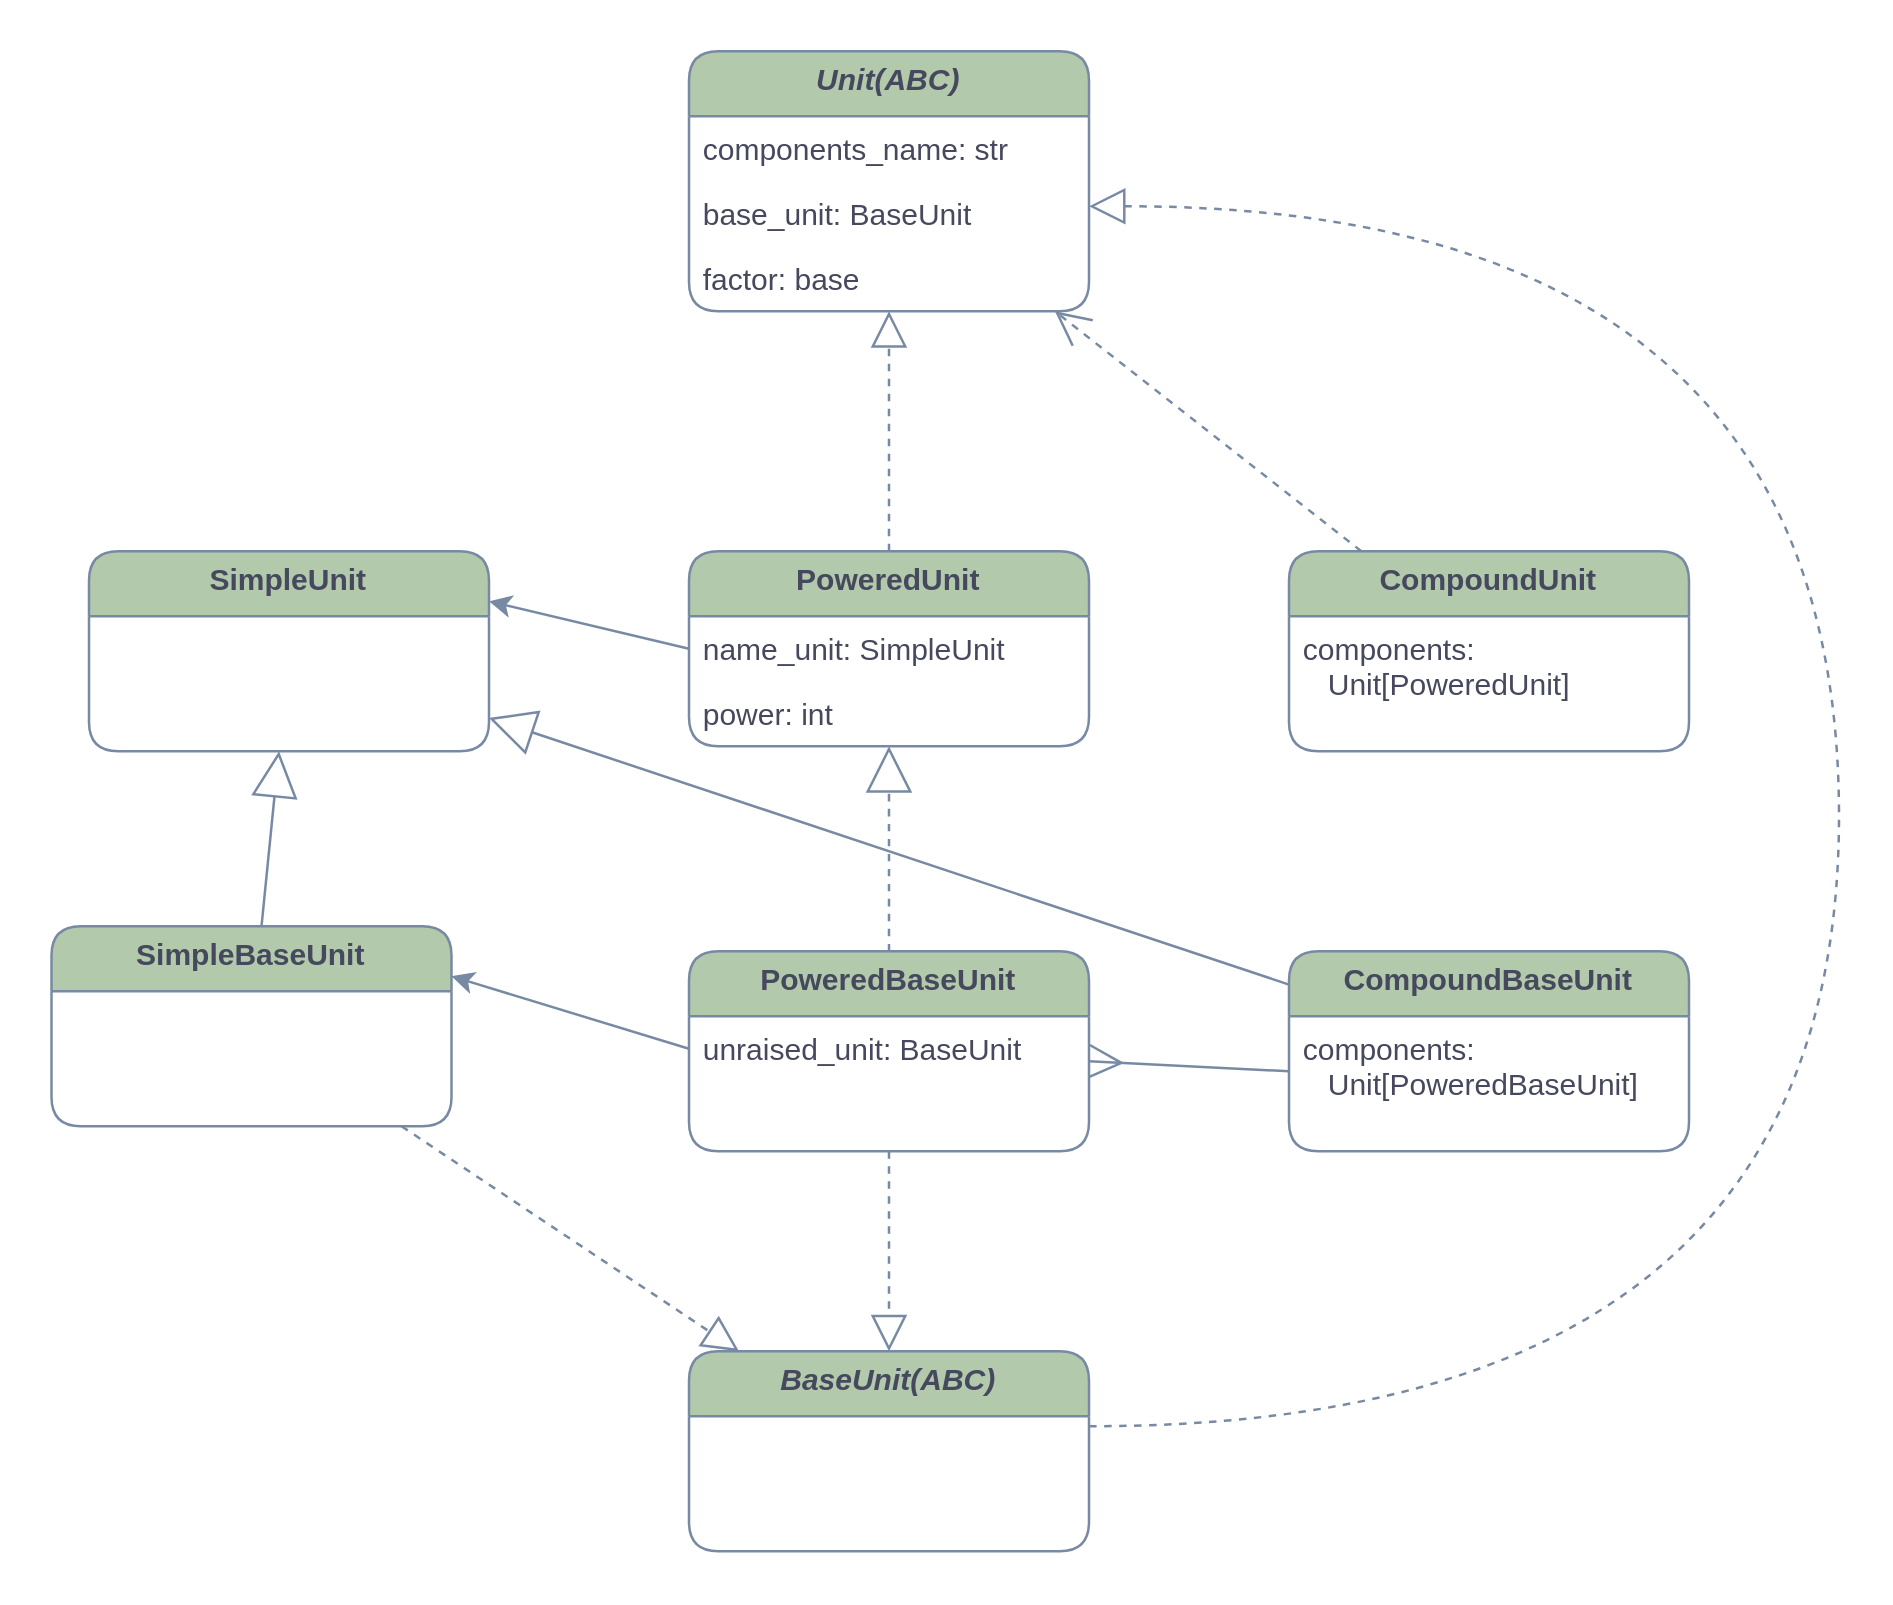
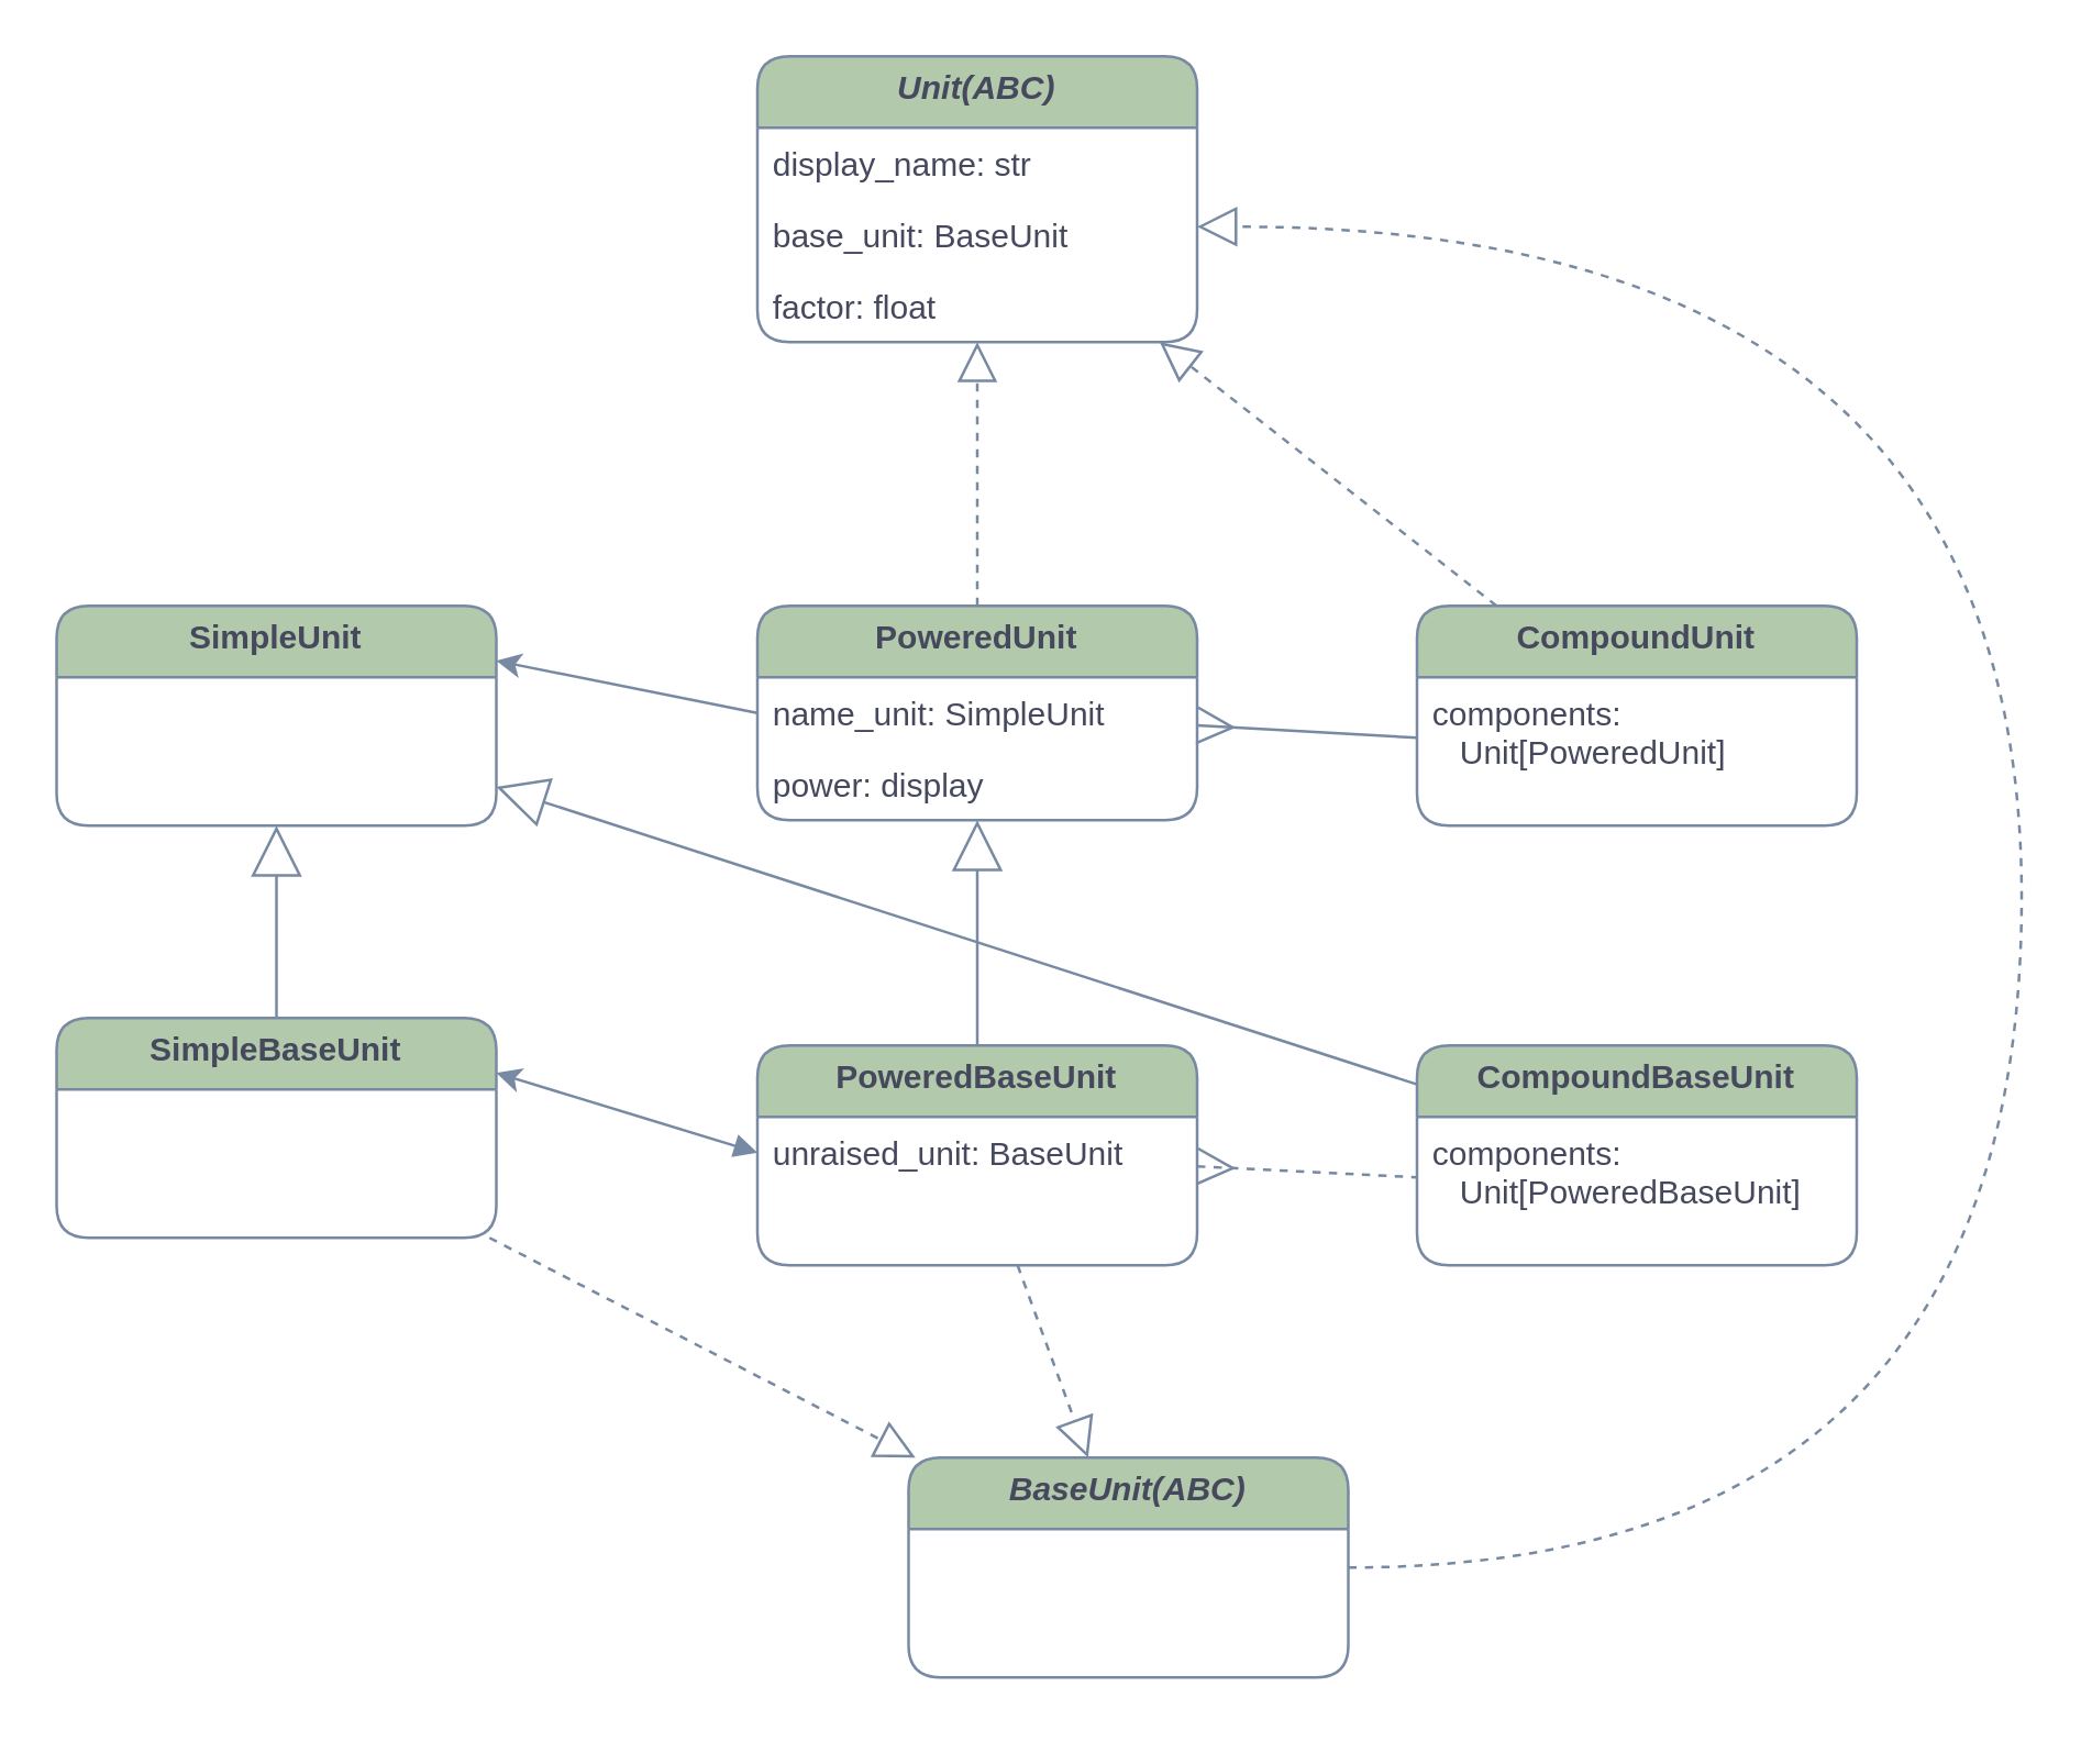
- <mxCell id="16" value="components_name: str" style="text;strokeColor=none;fillColor=none;align=left;verticalAlign=top;spacingLeft=4;spacingRight=4;overflow=hidden;rotatable=0;points=[[0,0.5],[1,0.5]];portConstraint=eastwest;fontColor=#46495D;rounded=1;" vertex="1" parent="15"><mxGeometry y="26" width="160" height="26" as="geometry" /></mxCell>
+ <mxCell id="16" value="display_name: str" style="text;strokeColor=none;fillColor=none;align=left;verticalAlign=top;spacingLeft=4;spacingRight=4;overflow=hidden;rotatable=0;points=[[0,0.5],[1,0.5]];portConstraint=eastwest;fontColor=#46495D;rounded=1;" vertex="1" parent="15"><mxGeometry y="26" width="160" height="26" as="geometry" /></mxCell>
- <mxCell id="18" value="factor: base" style="text;strokeColor=none;fillColor=none;align=left;verticalAlign=top;spacingLeft=4;spacingRight=4;overflow=hidden;rotatable=0;points=[[0,0.5],[1,0.5]];portConstraint=eastwest;fontColor=#46495D;rounded=1;" vertex="1" parent="15"><mxGeometry y="78" width="160" height="26" as="geometry" /></mxCell>
+ <mxCell id="18" value="factor: float" style="text;strokeColor=none;fillColor=none;align=left;verticalAlign=top;spacingLeft=4;spacingRight=4;overflow=hidden;rotatable=0;points=[[0,0.5],[1,0.5]];portConstraint=eastwest;fontColor=#46495D;rounded=1;" vertex="1" parent="15"><mxGeometry y="78" width="160" height="26" as="geometry" /></mxCell>
- <mxCell id="6" value="" style="endArrow=open;dashed=1;endFill=0;endSize=12;html=1;strokeColor=#788AA3;fontColor=#46495D;" edge="1" parent="1" source="27" target="15"><mxGeometry width="160" relative="1" as="geometry"><mxPoint x="65" y="259" as="sourcePoint" /><mxPoint x="65" y="164" as="targetPoint" /></mxGeometry></mxCell>
+ <mxCell id="6" value="" style="endArrow=block;dashed=1;endFill=0;endSize=12;html=1;strokeColor=#788AA3;fontColor=#46495D;" edge="1" parent="1" source="27" target="15"><mxGeometry width="160" relative="1" as="geometry"><mxPoint x="65" y="259" as="sourcePoint" /><mxPoint x="65" y="164" as="targetPoint" /></mxGeometry></mxCell>
- <mxCell id="14" value="SimpleUnit" style="swimlane;fontStyle=1;align=center;verticalAlign=top;childLayout=stackLayout;horizontal=1;startSize=26;horizontalStack=0;resizeParent=1;resizeLast=0;collapsible=1;marginBottom=0;shadow=0;strokeWidth=1;spacing=0;fillColor=#B2C9AB;strokeColor=#788AA3;fontColor=#46495D;rounded=1;" vertex="1" parent="1"><mxGeometry x="35" y="220" width="160" height="80" as="geometry"><mxRectangle x="230" y="140" width="160" height="26" as="alternateBounds" /></mxGeometry></mxCell>
+ <mxCell id="14" value="SimpleUnit" style="swimlane;fontStyle=1;align=center;verticalAlign=top;childLayout=stackLayout;horizontal=1;startSize=26;horizontalStack=0;resizeParent=1;resizeLast=0;collapsible=1;marginBottom=0;shadow=0;strokeWidth=1;spacing=0;fillColor=#B2C9AB;strokeColor=#788AA3;fontColor=#46495D;rounded=1;" vertex="1" parent="1"><mxGeometry x="20" y="220" width="160" height="80" as="geometry"><mxRectangle x="230" y="140" width="160" height="26" as="alternateBounds" /></mxGeometry></mxCell>
+ <mxCell id="5" value="" style="endArrow=none;html=1;rounded=0;strokeColor=#788AA3;fillColor=#B2C9AB;fontColor=#46495D;startArrow=ERmany;startFill=0;endSize=12;startSize=11;entryX=0;entryY=0.5;entryDx=0;entryDy=0;" edge="1" parent="1" source="19" target="28"><mxGeometry relative="1" as="geometry"><mxPoint x="-105" y="268.5" as="sourcePoint" /><mxPoint x="485" y="330" as="targetPoint" /></mxGeometry></mxCell>
- <mxCell id="21" value="power: int" style="text;strokeColor=none;fillColor=none;align=left;verticalAlign=top;spacingLeft=4;spacingRight=4;overflow=hidden;rotatable=0;points=[[0,0.5],[1,0.5]];portConstraint=eastwest;rounded=1;fontSize=12;fontColor=#46495D;" vertex="1" parent="19"><mxGeometry y="52" width="160" height="26" as="geometry" /></mxCell>
+ <mxCell id="21" value="power: display" style="text;strokeColor=none;fillColor=none;align=left;verticalAlign=top;spacingLeft=4;spacingRight=4;overflow=hidden;rotatable=0;points=[[0,0.5],[1,0.5]];portConstraint=eastwest;rounded=1;fontSize=12;fontColor=#46495D;" vertex="1" parent="19"><mxGeometry y="52" width="160" height="26" as="geometry" /></mxCell>
- <mxCell id="8" value="" style="endArrow=block;endSize=16;endFill=0;html=1;strokeColor=#788AA3;fontColor=#46495D;curved=1;dashed=1;" edge="1" parent="1" source="22" target="19"><mxGeometry width="160" relative="1" as="geometry"><mxPoint x="75" y="410" as="sourcePoint" /><mxPoint x="75" y="309" as="targetPoint" /></mxGeometry></mxCell>
+ <mxCell id="8" value="" style="endArrow=block;endSize=16;endFill=0;html=1;strokeColor=#788AA3;fontColor=#46495D;curved=1;" edge="1" parent="1" source="22" target="19"><mxGeometry width="160" relative="1" as="geometry"><mxPoint x="75" y="410" as="sourcePoint" /><mxPoint x="75" y="309" as="targetPoint" /></mxGeometry></mxCell>
- <mxCell id="7" value="" style="endArrow=none;html=1;strokeColor=#788AA3;fontColor=#46495D;startArrow=classic;startFill=1;exitX=1;exitY=0.25;exitDx=0;exitDy=0;entryX=0;entryY=0.5;entryDx=0;entryDy=0;" edge="1" parent="1" source="24" target="23"><mxGeometry width="50" height="50" relative="1" as="geometry"><mxPoint x="145" y="279" as="sourcePoint" /><mxPoint x="265" y="442.586" as="targetPoint" /></mxGeometry></mxCell>
+ <mxCell id="7" value="" style="endArrow=block;html=1;strokeColor=#788AA3;fontColor=#46495D;startArrow=classic;startFill=1;exitX=1;exitY=0.25;exitDx=0;exitDy=0;entryX=0;entryY=0.5;entryDx=0;entryDy=0;" edge="1" parent="1" source="24" target="23"><mxGeometry width="50" height="50" relative="1" as="geometry"><mxPoint x="145" y="279" as="sourcePoint" /><mxPoint x="265" y="442.586" as="targetPoint" /></mxGeometry></mxCell>
- <mxCell id="9" value="" style="endArrow=none;html=1;rounded=0;strokeColor=#788AA3;fillColor=#B2C9AB;fontColor=#46495D;startArrow=ERmany;startFill=0;endSize=12;startSize=11;entryX=0;entryY=0.5;entryDx=0;entryDy=0;" edge="1" parent="1" source="22" target="26"><mxGeometry relative="1" as="geometry"><mxPoint x="435" y="255.889" as="sourcePoint" /><mxPoint x="556.714" y="372" as="targetPoint" /></mxGeometry></mxCell>
+ <mxCell id="9" value="" style="endArrow=none;html=1;rounded=0;strokeColor=#788AA3;fillColor=#B2C9AB;fontColor=#46495D;startArrow=ERmany;startFill=0;endSize=12;startSize=11;entryX=0;entryY=0.5;entryDx=0;entryDy=0;dashed=1;" edge="1" parent="1" source="22" target="26"><mxGeometry relative="1" as="geometry"><mxPoint x="435" y="255.889" as="sourcePoint" /><mxPoint x="556.714" y="372" as="targetPoint" /></mxGeometry></mxCell>
- <mxCell id="29" value="BaseUnit(ABC)" style="swimlane;fontStyle=3;align=center;verticalAlign=top;childLayout=stackLayout;horizontal=1;startSize=26;horizontalStack=0;resizeParent=1;resizeLast=0;collapsible=1;marginBottom=0;shadow=0;strokeWidth=1;spacing=0;fillColor=#B2C9AB;strokeColor=#788AA3;fontColor=#46495D;rounded=1;" vertex="1" parent="1"><mxGeometry x="275" y="540" width="160" height="80" as="geometry"><mxRectangle x="230" y="140" width="160" height="26" as="alternateBounds" /></mxGeometry></mxCell>
+ <mxCell id="29" value="BaseUnit(ABC)" style="swimlane;fontStyle=3;align=center;verticalAlign=top;childLayout=stackLayout;horizontal=1;startSize=26;horizontalStack=0;resizeParent=1;resizeLast=0;collapsible=1;marginBottom=0;shadow=0;strokeWidth=1;spacing=0;fillColor=#B2C9AB;strokeColor=#788AA3;fontColor=#46495D;rounded=1;" vertex="1" parent="1"><mxGeometry x="330" y="530" width="160" height="80" as="geometry"><mxRectangle x="230" y="140" width="160" height="26" as="alternateBounds" /></mxGeometry></mxCell>
